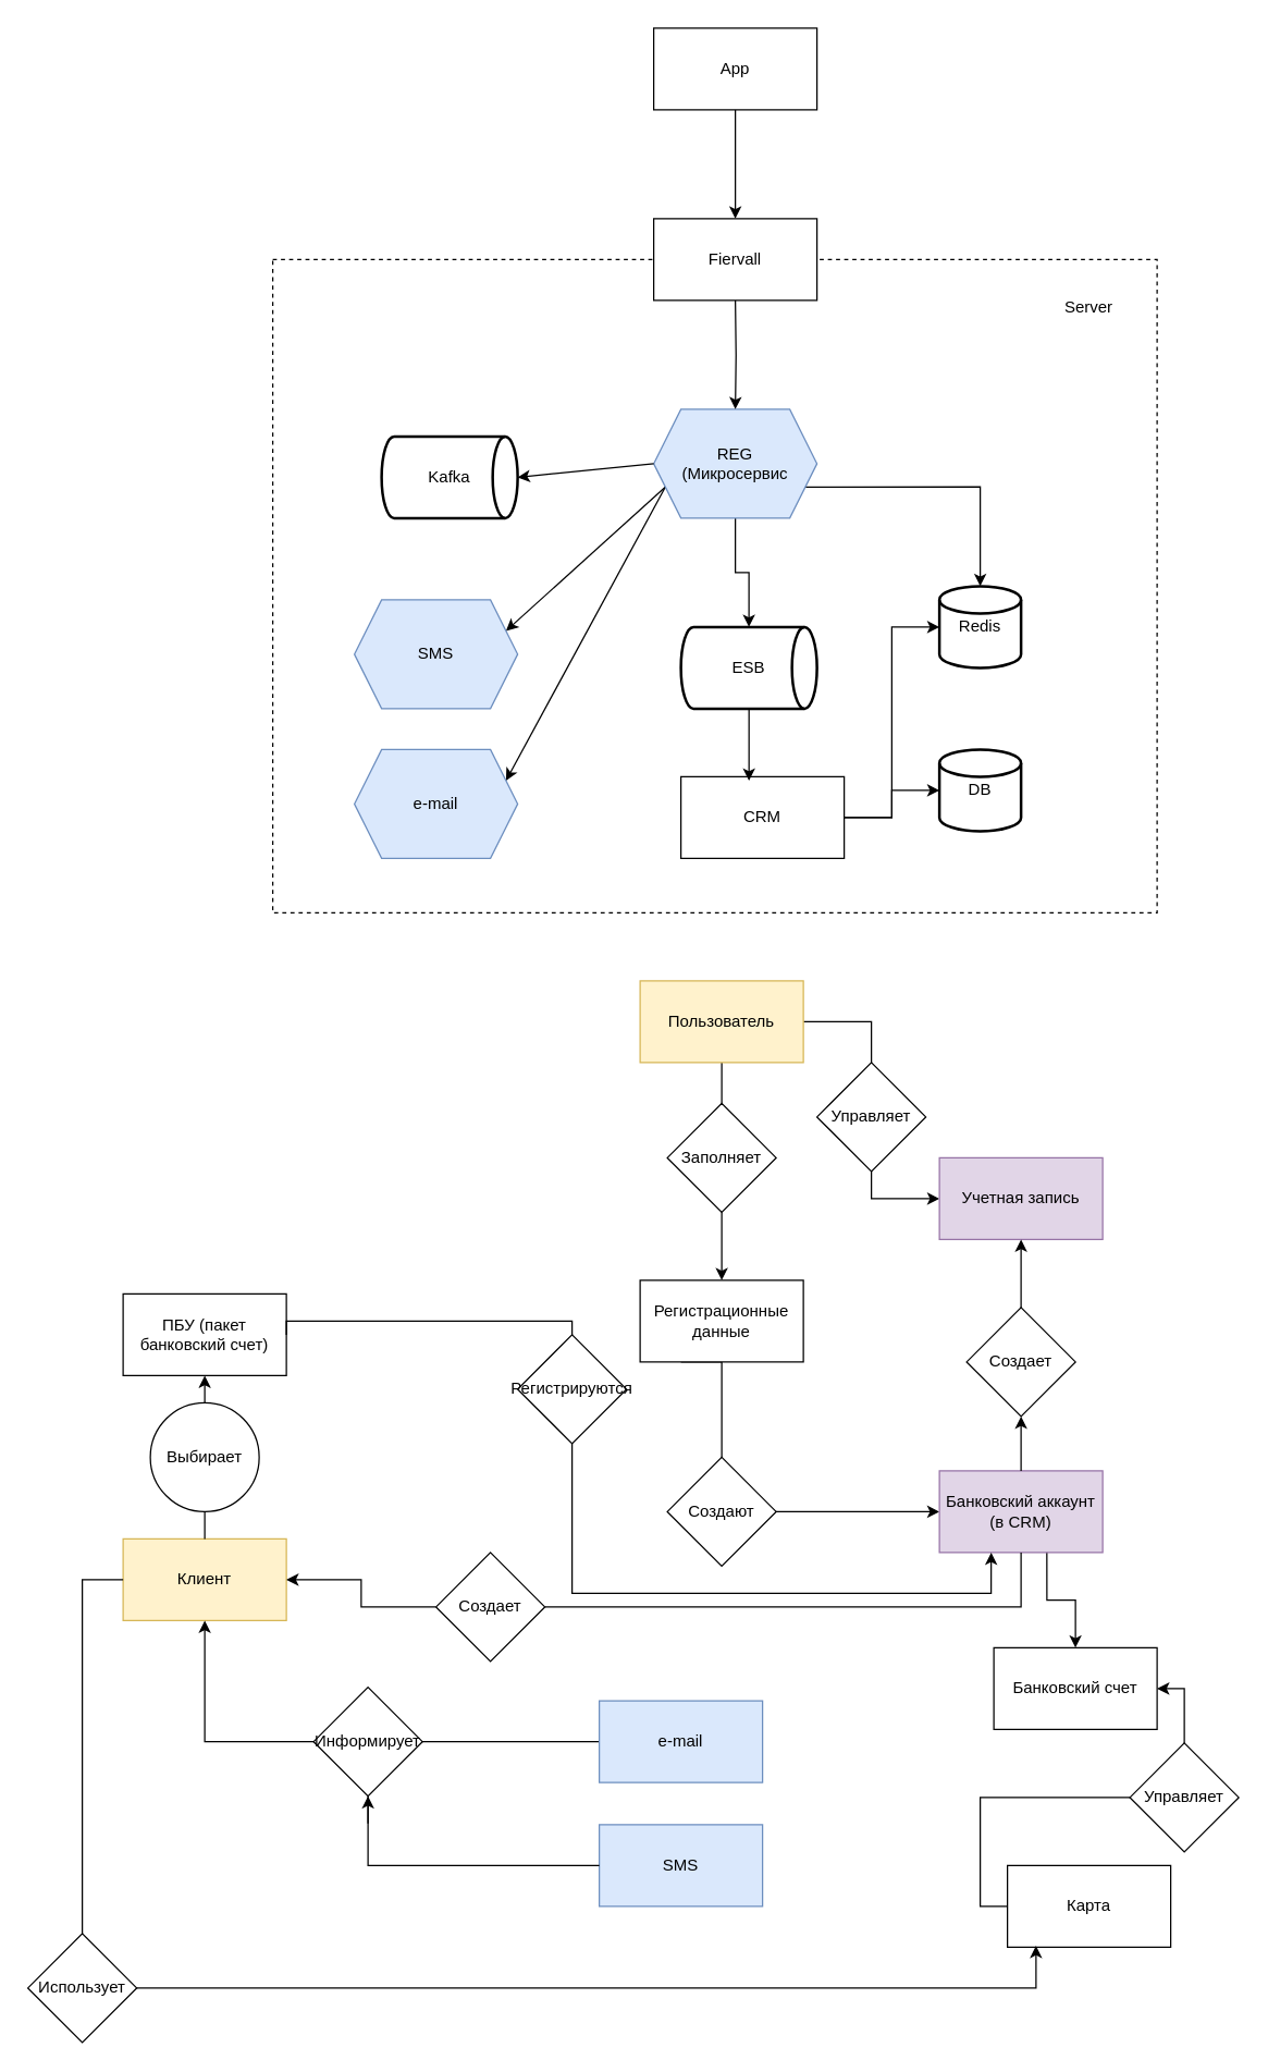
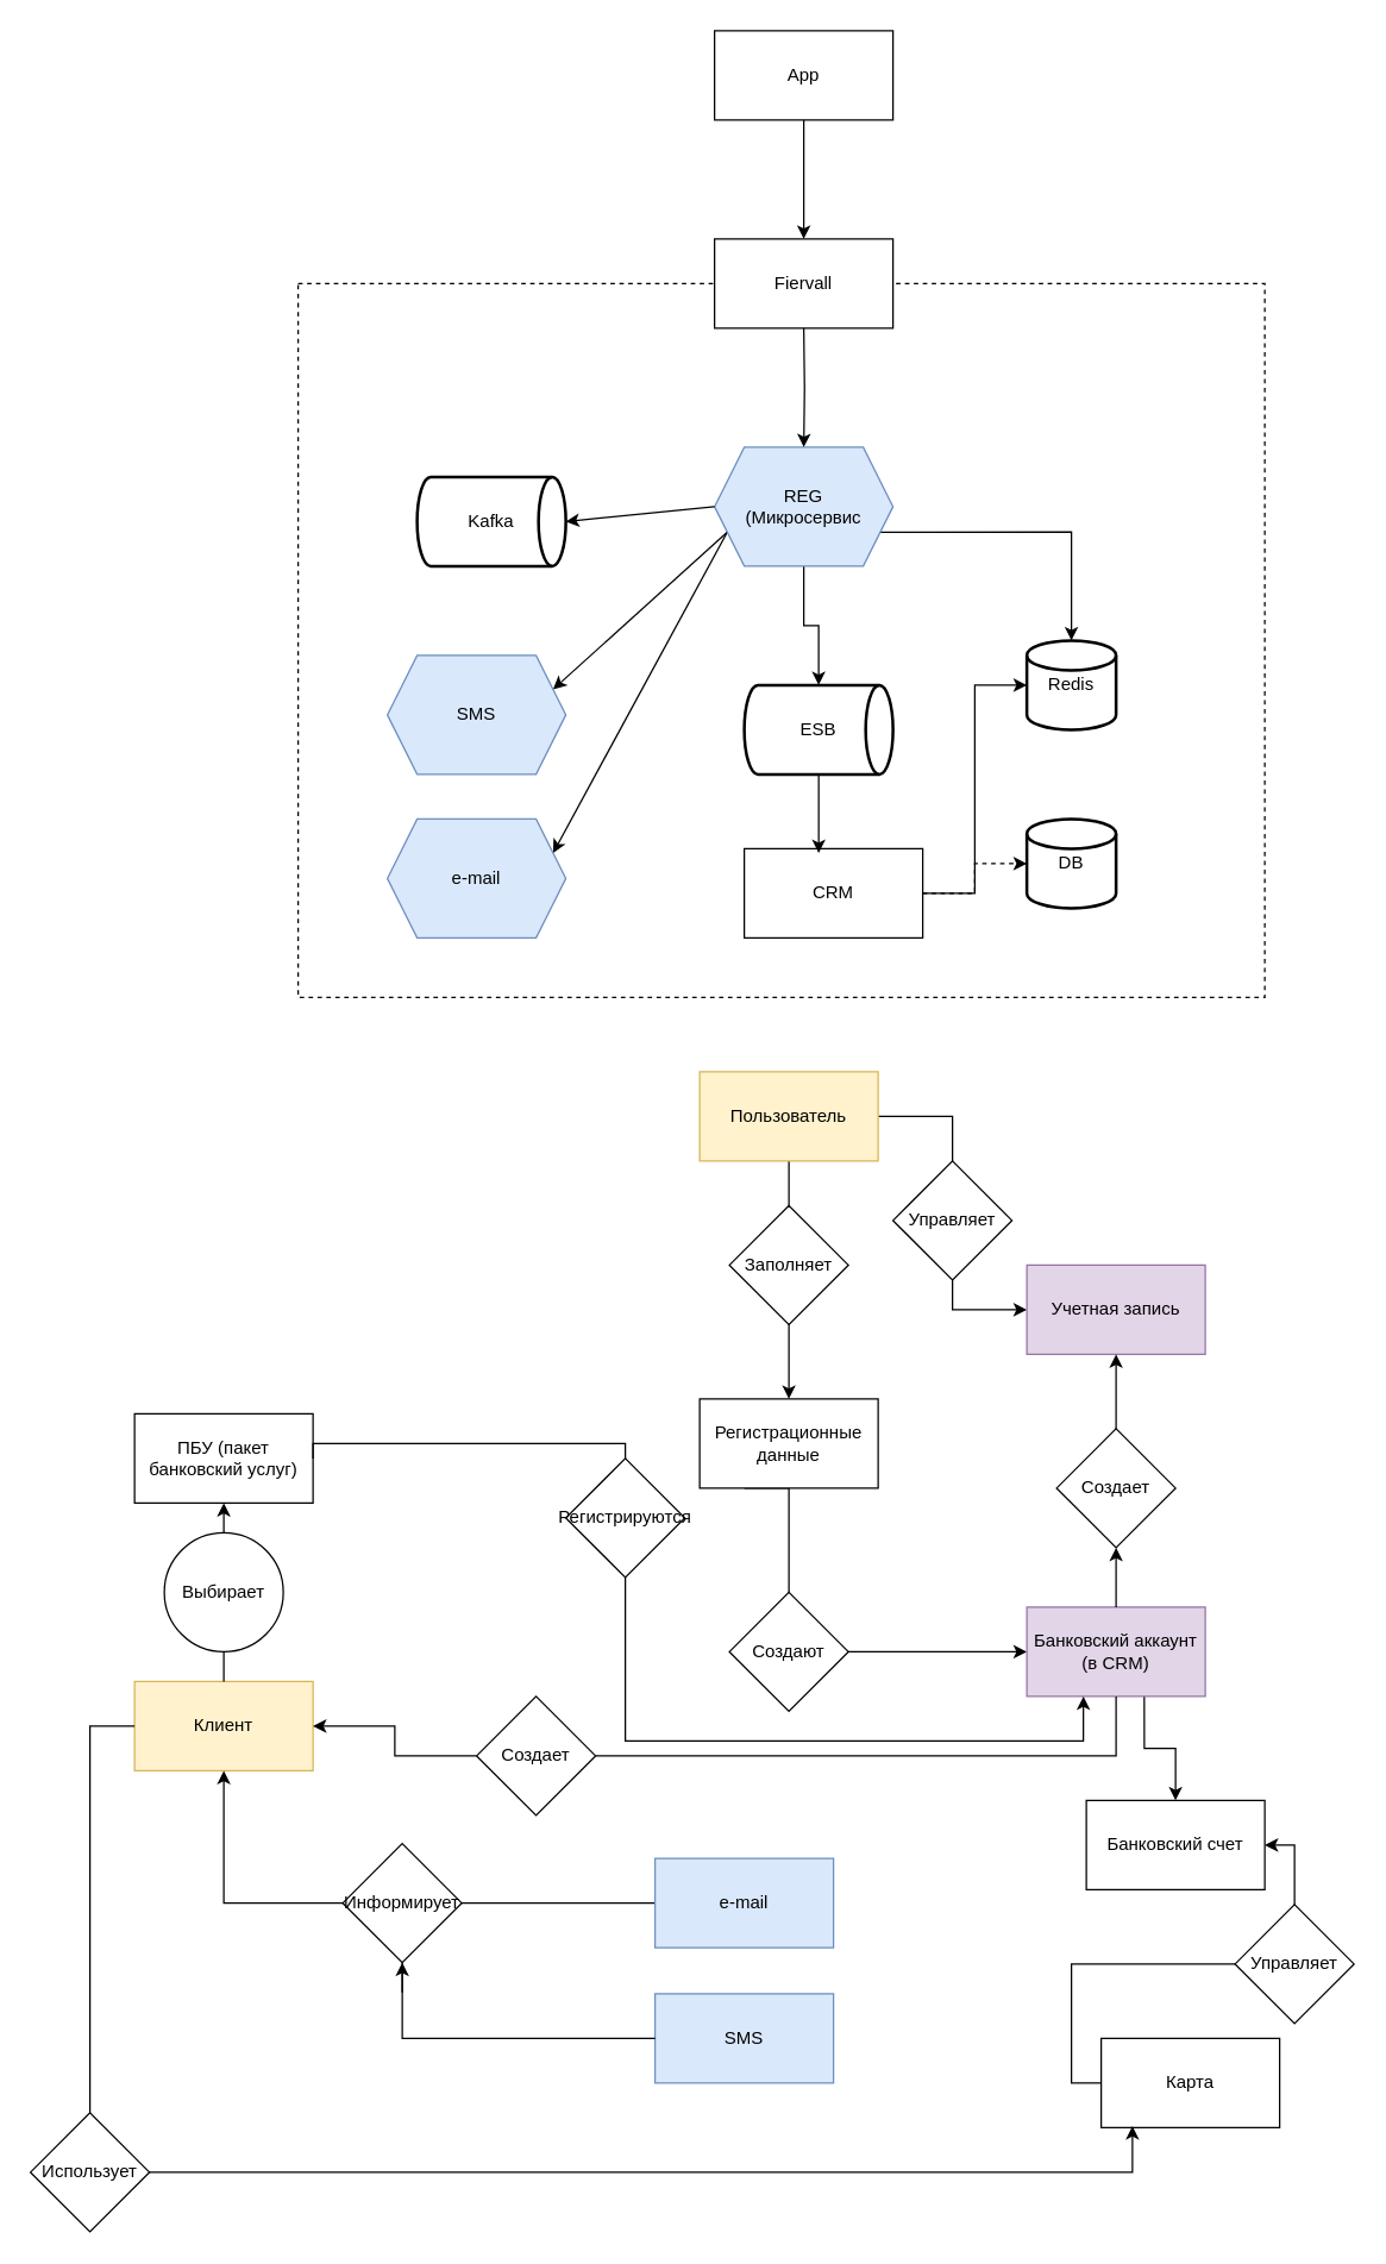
- <mxCell id="57" value="Server" style="text;html=1;align=center;verticalAlign=middle;whiteSpace=wrap;rounded=0;" vertex="1" parent="1"><mxGeometry x="770" y="210" width="60" height="30" as="geometry" /></mxCell>
- <mxCell id="46" style="edgeStyle=orthogonalEdgeStyle;rounded=0;orthogonalLoop=1;jettySize=auto;html=1;entryX=0;entryY=0.5;entryDx=0;entryDy=0;entryPerimeter=0;" edge="1" parent="1" source="41" target="44"><mxGeometry relative="1" as="geometry" /></mxCell>
+ <mxCell id="46" style="edgeStyle=orthogonalEdgeStyle;rounded=0;orthogonalLoop=1;jettySize=auto;html=1;entryX=0;entryY=0.5;entryDx=0;entryDy=0;entryPerimeter=0;dashed=1;" edge="1" parent="1" source="41" target="44"><mxGeometry relative="1" as="geometry" /></mxCell>
- <mxCell id="33" value="ПБУ (пакет банковский счет)" style="rounded=0;whiteSpace=wrap;html=1;" vertex="1" parent="1"><mxGeometry x="90" y="950" width="120" height="60" as="geometry" /></mxCell>
+ <mxCell id="33" value="ПБУ (пакет банковский услуг)" style="rounded=0;whiteSpace=wrap;html=1;" vertex="1" parent="1"><mxGeometry x="90" y="950" width="120" height="60" as="geometry" /></mxCell>
